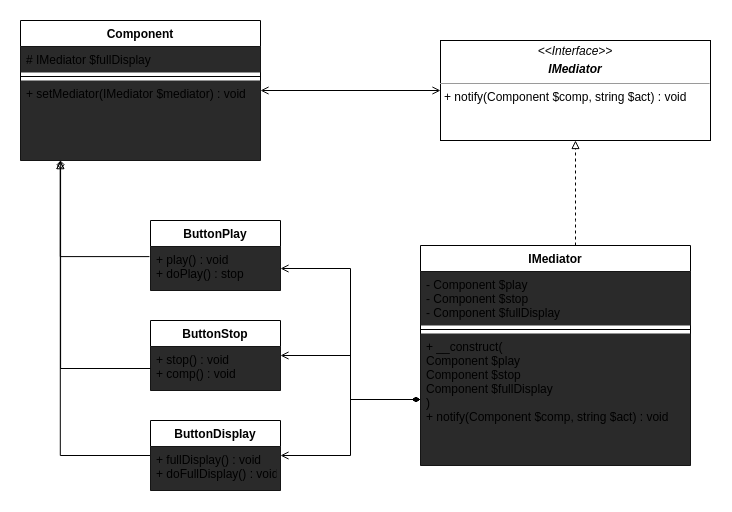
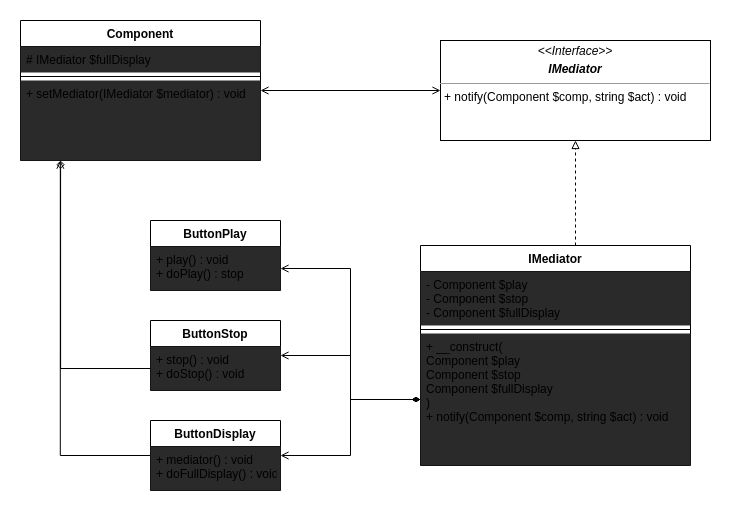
- <mxCell id="13" style="edgeStyle=orthogonalEdgeStyle;rounded=0;orthogonalLoop=1;jettySize=auto;html=1;entryX=0.166;entryY=1.002;entryDx=0;entryDy=0;entryPerimeter=0;endArrow=block;endFill=0;exitX=-0.008;exitY=0.23;exitDx=0;exitDy=0;exitPerimeter=0;" parent="1" source="15" target="5" edge="1"><mxGeometry relative="1" as="geometry" /></mxCell>
- <mxCell id="18" value="+ stop() : void&#10;+ comp() : void" style="text;strokeColor=none;align=left;verticalAlign=top;spacingLeft=4;spacingRight=4;overflow=hidden;rotatable=0;points=[[0,0.5],[1,0.5]];portConstraint=eastwest;fillColor=#2a2a2a;" parent="17" vertex="1"><mxGeometry y="26" width="130" height="44" as="geometry" /></mxCell>
+ <mxCell id="18" value="+ stop() : void&#10;+ doStop() : void" style="text;strokeColor=none;align=left;verticalAlign=top;spacingLeft=4;spacingRight=4;overflow=hidden;rotatable=0;points=[[0,0.5],[1,0.5]];portConstraint=eastwest;fillColor=#2a2a2a;" parent="17" vertex="1"><mxGeometry y="26" width="130" height="44" as="geometry" /></mxCell>
- <mxCell id="22" value="+ fullDisplay() : void&#10;+ doFullDisplay() : void" style="text;strokeColor=none;align=left;verticalAlign=top;spacingLeft=4;spacingRight=4;overflow=hidden;rotatable=0;points=[[0,0.5],[1,0.5]];portConstraint=eastwest;fillColor=#2a2a2a;" parent="21" vertex="1"><mxGeometry y="26" width="130" height="44" as="geometry" /></mxCell>
+ <mxCell id="22" value="+ mediator() : void&#10;+ doFullDisplay() : void" style="text;strokeColor=none;align=left;verticalAlign=top;spacingLeft=4;spacingRight=4;overflow=hidden;rotatable=0;points=[[0,0.5],[1,0.5]];portConstraint=eastwest;fillColor=#2a2a2a;" parent="21" vertex="1"><mxGeometry y="26" width="130" height="44" as="geometry" /></mxCell>
